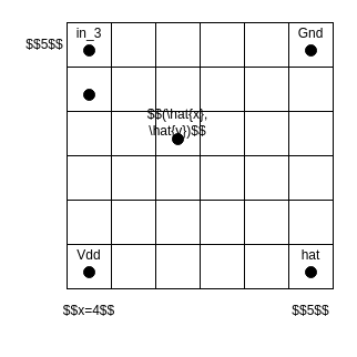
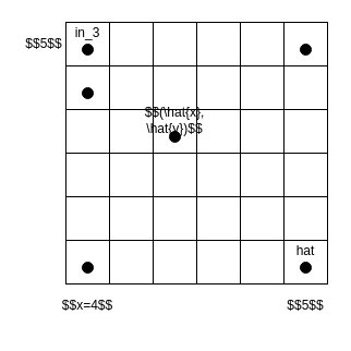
- <mxCell id="46" value="Gnd" style="text;html=1;strokeColor=none;fillColor=none;align=center;verticalAlign=middle;whiteSpace=wrap;rounded=0;" vertex="1" parent="1"><mxGeometry x="260" y="20" width="40" height="20" as="geometry" /></mxCell>
- <mxCell id="42" value="Vdd" style="text;html=1;strokeColor=none;fillColor=none;align=center;verticalAlign=middle;whiteSpace=wrap;rounded=0;" vertex="1" parent="1"><mxGeometry x="60" y="220" width="40" height="20" as="geometry" /></mxCell>
